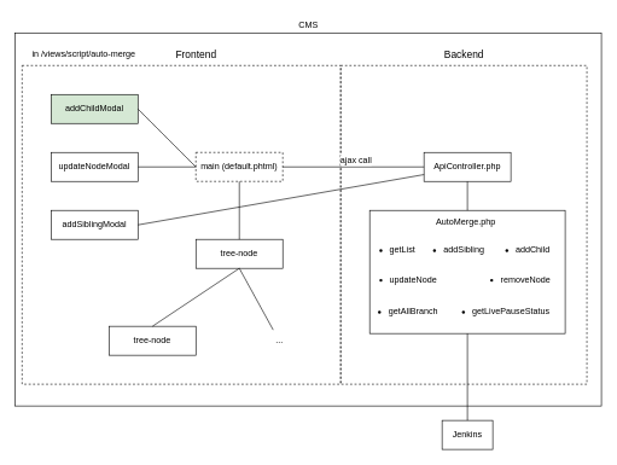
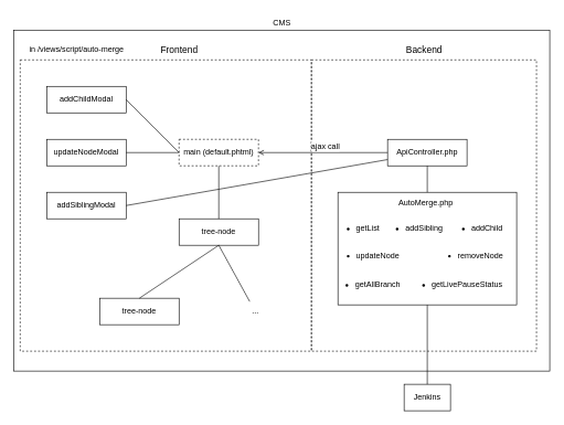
- <mxCell id="7" value="addChildModal" style="rounded=0;whiteSpace=wrap;html=1;fillColor=#d5e8d4;" vertex="1" parent="1"><mxGeometry x="70" y="130" width="120" height="40" as="geometry" /></mxCell>
+ <mxCell id="7" value="addChildModal" style="rounded=0;whiteSpace=wrap;html=1;" vertex="1" parent="1"><mxGeometry x="70" y="130" width="120" height="40" as="geometry" /></mxCell>
- <mxCell id="30" value="" style="endArrow=none;html=1;rounded=0;fontSize=12;entryX=1;entryY=0.5;entryDx=0;entryDy=0;exitX=0;exitY=0.5;exitDx=0;exitDy=0;" edge="1" parent="1" source="14" target="3"><mxGeometry width="50" height="50" relative="1" as="geometry"><mxPoint x="386.75" y="465" as="sourcePoint" /><mxPoint x="340" y="380" as="targetPoint" /></mxGeometry></mxCell>
+ <mxCell id="30" value="" style="endArrow=open;html=1;rounded=0;fontSize=12;entryX=1;entryY=0.5;entryDx=0;entryDy=0;exitX=0;exitY=0.5;exitDx=0;exitDy=0;" edge="1" parent="1" source="14" target="3"><mxGeometry width="50" height="50" relative="1" as="geometry"><mxPoint x="386.75" y="465" as="sourcePoint" /><mxPoint x="340" y="380" as="targetPoint" /></mxGeometry></mxCell>
